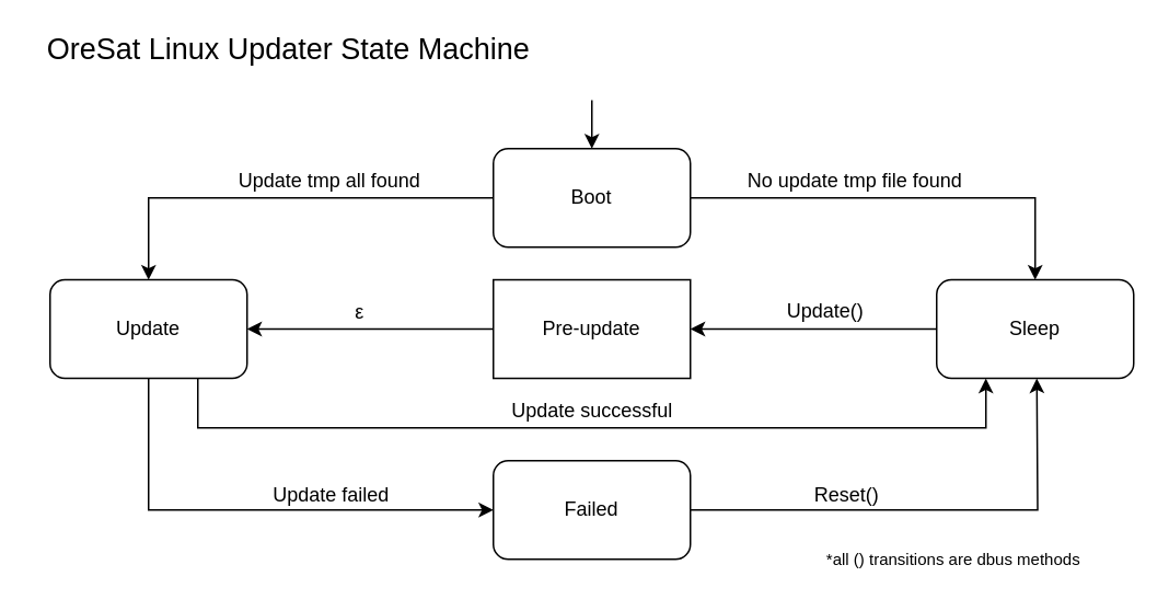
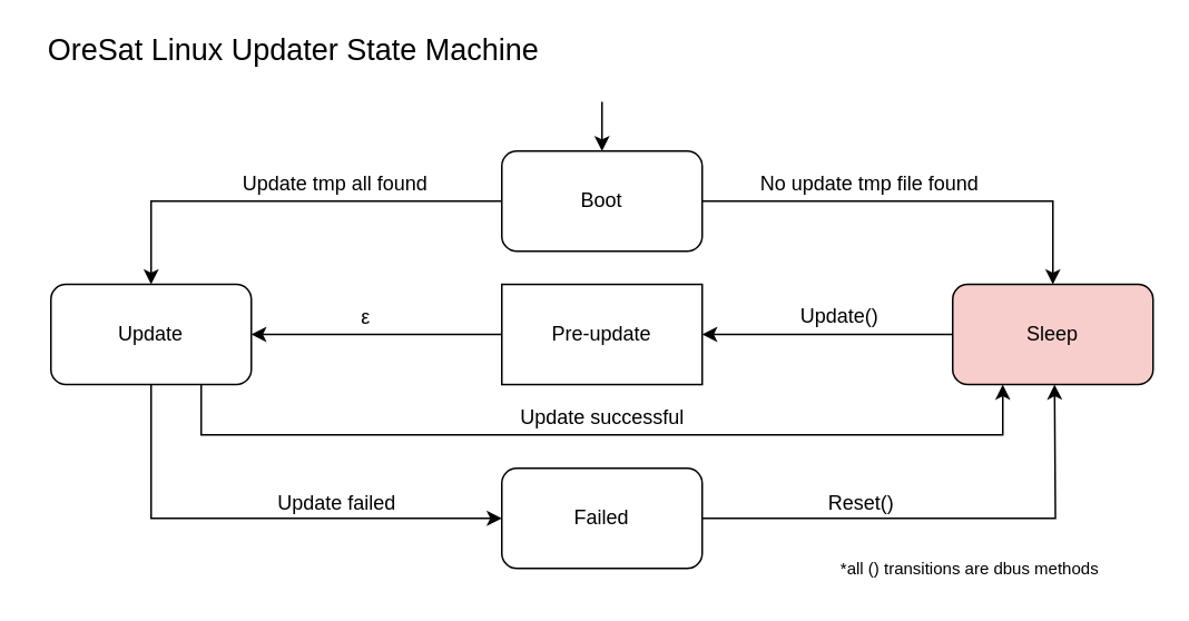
- <mxCell id="4" value="Sleep" style="rounded=1;whiteSpace=wrap;html=1;" parent="1" vertex="1"><mxGeometry x="570" y="169.86" width="120" height="60" as="geometry" /></mxCell>
+ <mxCell id="4" value="Sleep" style="rounded=1;whiteSpace=wrap;html=1;fillColor=#f8cecc;" parent="1" vertex="1"><mxGeometry x="570" y="169.86" width="120" height="60" as="geometry" /></mxCell>
